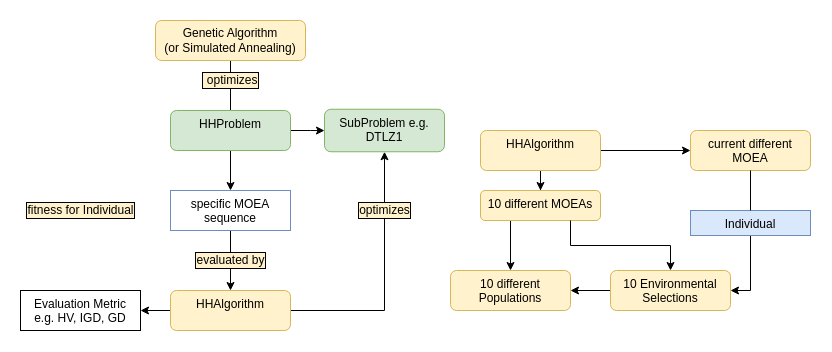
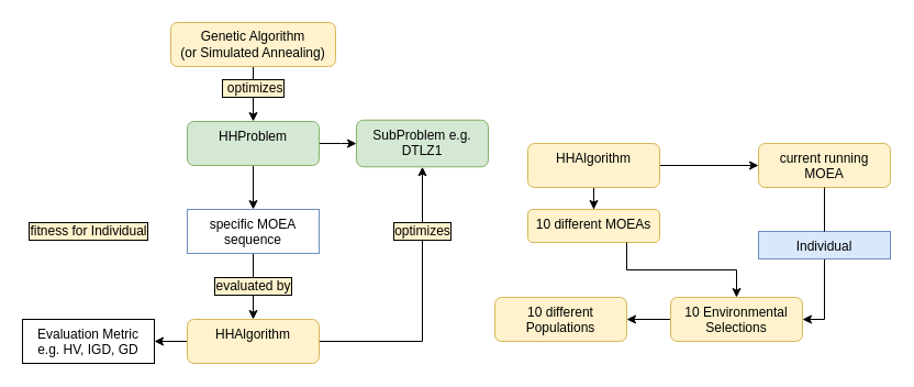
- <mxCell id="2" value="" style="edgeStyle=orthogonalEdgeStyle;rounded=0;orthogonalLoop=1;jettySize=auto;html=1;entryX=0.5;entryY=0;entryDx=0;entryDy=0;endArrow=none;" parent="1" source="3" target="6" edge="1"><mxGeometry relative="1" as="geometry"><mxPoint x="230" y="100" as="targetPoint" /></mxGeometry></mxCell>
+ <mxCell id="2" value="" style="edgeStyle=orthogonalEdgeStyle;rounded=0;orthogonalLoop=1;jettySize=auto;html=1;entryX=0.5;entryY=0;entryDx=0;entryDy=0;" parent="1" source="3" target="6" edge="1"><mxGeometry relative="1" as="geometry"><mxPoint x="230" y="100" as="targetPoint" /></mxGeometry></mxCell>
- <mxCell id="28" value="current different MOEA" style="whiteSpace=wrap;html=1;rounded=1;verticalAlign=top;strokeColor=#d6b656;fillColor=#fff2cc;" vertex="1" parent="1"><mxGeometry x="690" y="130" width="120" height="40" as="geometry" /></mxCell>
+ <mxCell id="28" value="current running MOEA" style="whiteSpace=wrap;html=1;rounded=1;verticalAlign=top;strokeColor=#d6b656;fillColor=#fff2cc;" vertex="1" parent="1"><mxGeometry x="690" y="130" width="120" height="40" as="geometry" /></mxCell>
- <mxCell id="21" value="" style="edgeStyle=orthogonalEdgeStyle;rounded=0;orthogonalLoop=1;jettySize=auto;html=1;exitX=0.25;exitY=1;exitDx=0;exitDy=0;" edge="1" parent="1" source="22" target="23"><mxGeometry relative="1" as="geometry" /></mxCell>
